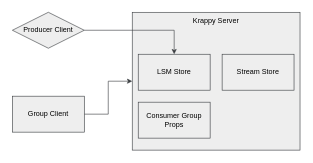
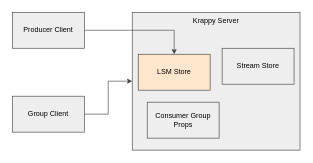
- <mxCell id="4" value="Producer Client" style="rhombus;whiteSpace=wrap;html=1;fillColor=#eeeeee;strokeColor=#36393d;" parent="1" vertex="1"><mxGeometry x="20" y="20" width="120" height="60" as="geometry" /></mxCell>
+ <mxCell id="4" value="Producer Client" style="rounded=0;whiteSpace=wrap;html=1;fillColor=#eeeeee;strokeColor=#36393d;" parent="1" vertex="1"><mxGeometry x="20" y="20" width="120" height="60" as="geometry" /></mxCell>
- <mxCell id="5" value="LSM Store" style="rounded=0;whiteSpace=wrap;html=1;fillColor=#eeeeee;strokeColor=#36393d;" parent="1" vertex="1"><mxGeometry x="230" y="90" width="120" height="60" as="geometry" /></mxCell>
+ <mxCell id="5" value="LSM Store" style="rounded=0;whiteSpace=wrap;html=1;fillColor=#ffe6cc;strokeColor=#36393d;" parent="1" vertex="1"><mxGeometry x="230" y="90" width="120" height="60" as="geometry" /></mxCell>
- <mxCell id="6" value="Stream Store" style="rounded=0;whiteSpace=wrap;html=1;fillColor=#eeeeee;strokeColor=#36393d;" parent="1" vertex="1"><mxGeometry x="370" y="90" width="120" height="60" as="geometry" /></mxCell>
+ <mxCell id="6" value="Stream Store" style="rounded=0;whiteSpace=wrap;html=1;fillColor=#eeeeee;strokeColor=#36393d;" parent="1" vertex="1"><mxGeometry x="370" y="80" width="120" height="60" as="geometry" /></mxCell>
- <mxCell id="7" value="Consumer Group Props" style="rounded=0;whiteSpace=wrap;html=1;fillColor=#eeeeee;strokeColor=#36393d;" parent="1" vertex="1"><mxGeometry x="230" y="170" width="120" height="60" as="geometry" /></mxCell>
+ <mxCell id="7" value="Consumer Group Props" style="rounded=0;whiteSpace=wrap;html=1;fillColor=#eeeeee;strokeColor=#36393d;" parent="1" vertex="1"><mxGeometry x="245" y="170" width="120" height="60" as="geometry" /></mxCell>
